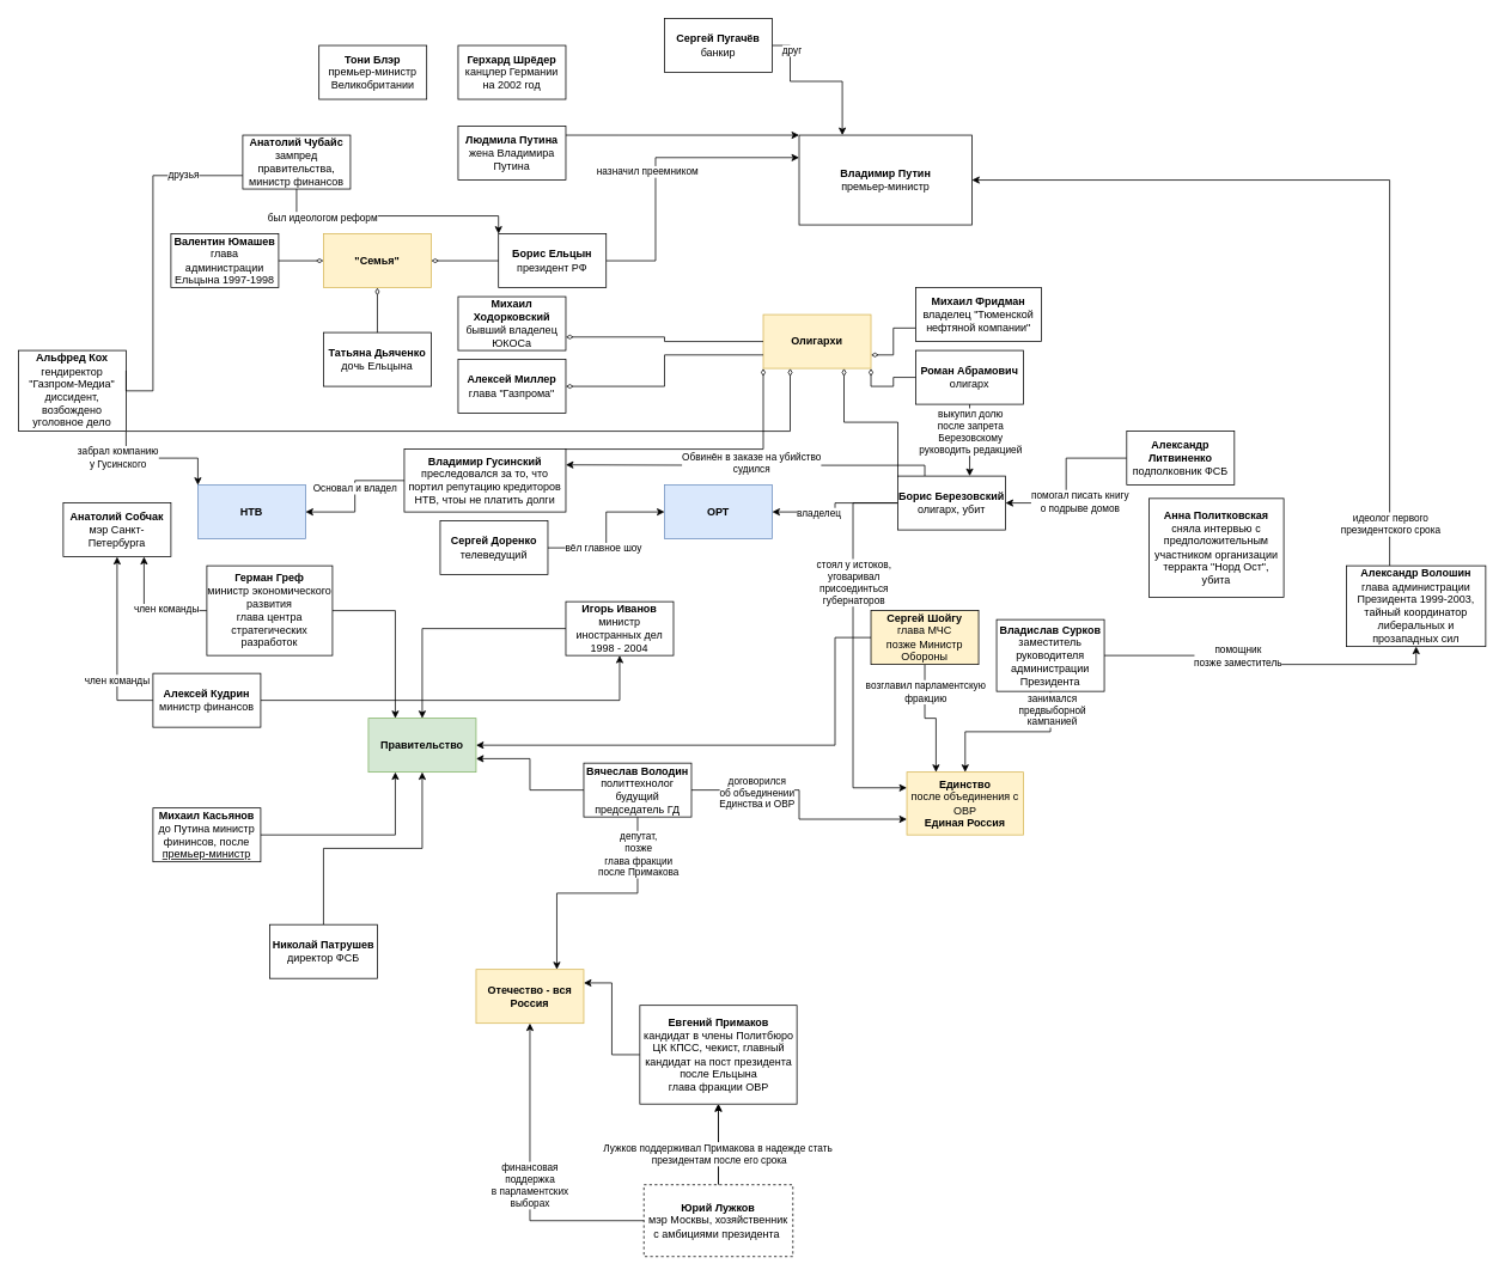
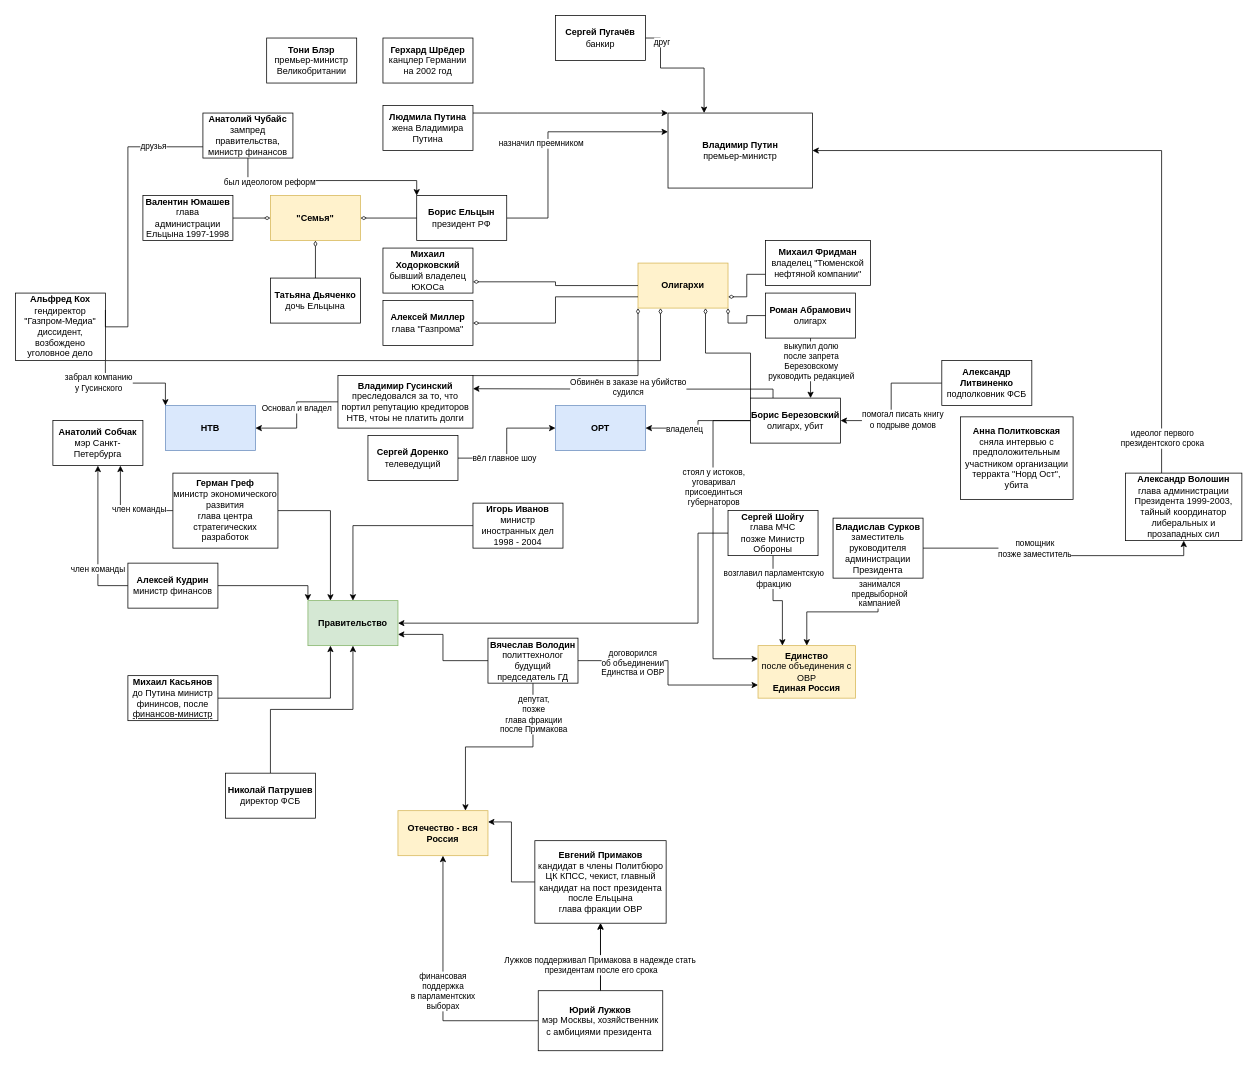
- <mxCell id="40" value="&lt;b&gt;Сергей Шойгу&lt;/b&gt;&lt;br&gt;глава МЧС&lt;br&gt;позже Министр Обороны" style="rounded=0;whiteSpace=wrap;html=1;fillColor=#fff2cc;" parent="1" vertex="1"><mxGeometry x="970" y="680" width="120" height="60" as="geometry" /></mxCell>
+ <mxCell id="40" value="&lt;b&gt;Сергей Шойгу&lt;/b&gt;&lt;br&gt;глава МЧС&lt;br&gt;позже Министр Обороны" style="rounded=0;whiteSpace=wrap;html=1;" parent="1" vertex="1"><mxGeometry x="970" y="680" width="120" height="60" as="geometry" /></mxCell>
- <mxCell id="61" style="edgeStyle=orthogonalEdgeStyle;rounded=0;orthogonalLoop=1;jettySize=auto;html=1;startArrow=none;startFill=0;endArrow=classic;endFill=1;" parent="1" source="64" target="55" edge="1"><mxGeometry relative="1" as="geometry" /></mxCell>
+ <mxCell id="61" style="edgeStyle=orthogonalEdgeStyle;rounded=0;orthogonalLoop=1;jettySize=auto;html=1;entryX=0;entryY=0;entryDx=0;entryDy=0;startArrow=none;startFill=0;endArrow=classic;endFill=1;" parent="1" source="64" target="56" edge="1"><mxGeometry relative="1" as="geometry" /></mxCell>
- <mxCell id="70" value="&lt;b&gt;Михаил Касьянов&lt;br&gt;&lt;/b&gt;до Путина министр фининсов, после&lt;br&gt;&lt;u&gt;премьер-министр&lt;/u&gt;" style="whiteSpace=wrap;html=1;" parent="1" vertex="1"><mxGeometry x="170" y="900" width="120" height="60" as="geometry" /></mxCell>
+ <mxCell id="70" value="&lt;b&gt;Михаил Касьянов&lt;br&gt;&lt;/b&gt;до Путина министр фининсов, после&lt;br&gt;&lt;u&gt;финансов-министр&lt;/u&gt;" style="whiteSpace=wrap;html=1;" parent="1" vertex="1"><mxGeometry x="170" y="900" width="120" height="60" as="geometry" /></mxCell>
- <mxCell id="16" value="&lt;b&gt;Юрий Лужков&lt;br&gt;&lt;/b&gt;мэр Москвы, хозяйственник с амбициями президента&amp;nbsp;" style="rounded=0;whiteSpace=wrap;html=1;dashed=1;" parent="1" vertex="1"><mxGeometry x="717" y="1320" width="166" height="80" as="geometry" /></mxCell>
+ <mxCell id="16" value="&lt;b&gt;Юрий Лужков&lt;br&gt;&lt;/b&gt;мэр Москвы, хозяйственник с амбициями президента&amp;nbsp;" style="rounded=0;whiteSpace=wrap;html=1;" parent="1" vertex="1"><mxGeometry x="717" y="1320" width="166" height="80" as="geometry" /></mxCell>
